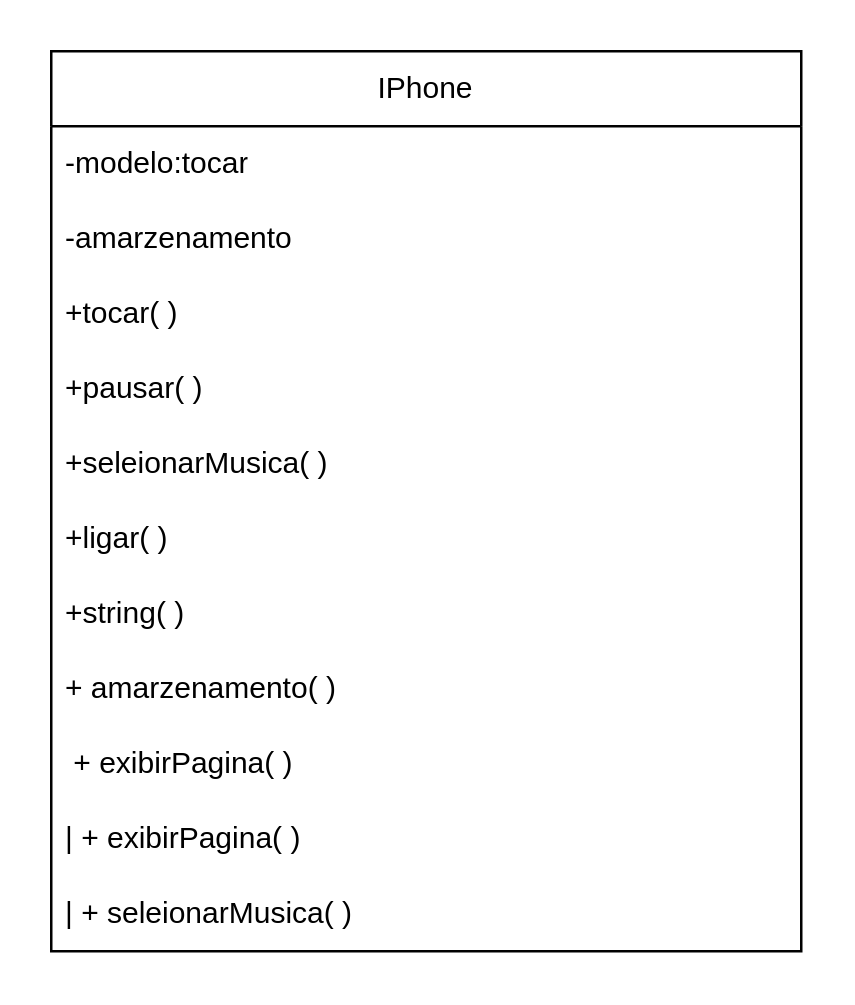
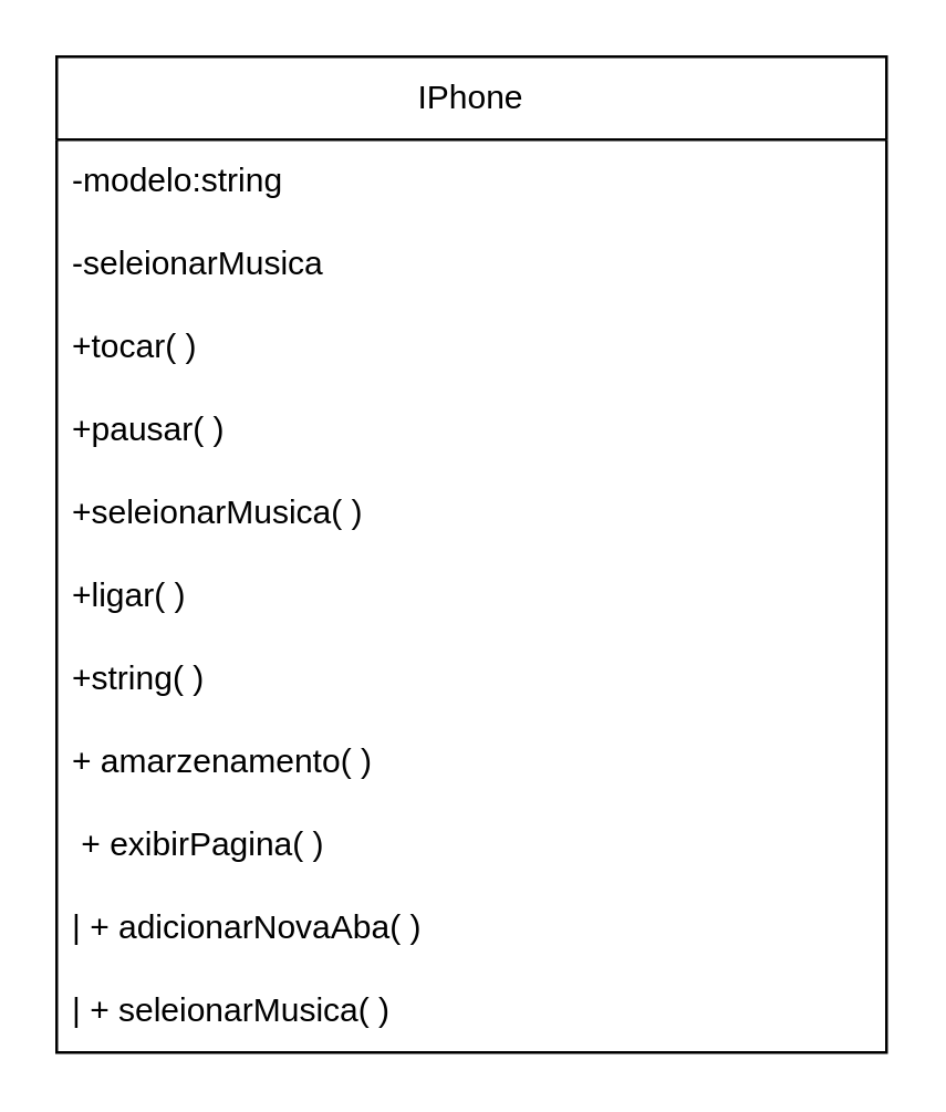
- <mxCell id="3" value="-modelo:tocar" style="text;strokeColor=none;fillColor=none;align=left;verticalAlign=middle;spacingLeft=4;spacingRight=4;overflow=hidden;points=[[0,0.5],[1,0.5]];portConstraint=eastwest;rotatable=0;whiteSpace=wrap;html=1;" vertex="1" parent="2"><mxGeometry y="30" width="300" height="30" as="geometry" /></mxCell>
+ <mxCell id="3" value="-modelo:string" style="text;strokeColor=none;fillColor=none;align=left;verticalAlign=middle;spacingLeft=4;spacingRight=4;overflow=hidden;points=[[0,0.5],[1,0.5]];portConstraint=eastwest;rotatable=0;whiteSpace=wrap;html=1;" vertex="1" parent="2"><mxGeometry y="30" width="300" height="30" as="geometry" /></mxCell>
- <mxCell id="4" value="-amarzenamento" style="text;strokeColor=none;fillColor=none;align=left;verticalAlign=middle;spacingLeft=4;spacingRight=4;overflow=hidden;points=[[0,0.5],[1,0.5]];portConstraint=eastwest;rotatable=0;whiteSpace=wrap;html=1;" vertex="1" parent="2"><mxGeometry y="60" width="300" height="30" as="geometry" /></mxCell>
+ <mxCell id="4" value="-seleionarMusica" style="text;strokeColor=none;fillColor=none;align=left;verticalAlign=middle;spacingLeft=4;spacingRight=4;overflow=hidden;points=[[0,0.5],[1,0.5]];portConstraint=eastwest;rotatable=0;whiteSpace=wrap;html=1;" vertex="1" parent="2"><mxGeometry y="60" width="300" height="30" as="geometry" /></mxCell>
- <mxCell id="12" value="| + exibirPagina( )" style="text;strokeColor=none;fillColor=none;align=left;verticalAlign=middle;spacingLeft=4;spacingRight=4;overflow=hidden;points=[[0,0.5],[1,0.5]];portConstraint=eastwest;rotatable=0;whiteSpace=wrap;html=1;" vertex="1" parent="2"><mxGeometry y="300" width="300" height="30" as="geometry" /></mxCell>
+ <mxCell id="12" value="| + adicionarNovaAba( )" style="text;strokeColor=none;fillColor=none;align=left;verticalAlign=middle;spacingLeft=4;spacingRight=4;overflow=hidden;points=[[0,0.5],[1,0.5]];portConstraint=eastwest;rotatable=0;whiteSpace=wrap;html=1;" vertex="1" parent="2"><mxGeometry y="300" width="300" height="30" as="geometry" /></mxCell>
